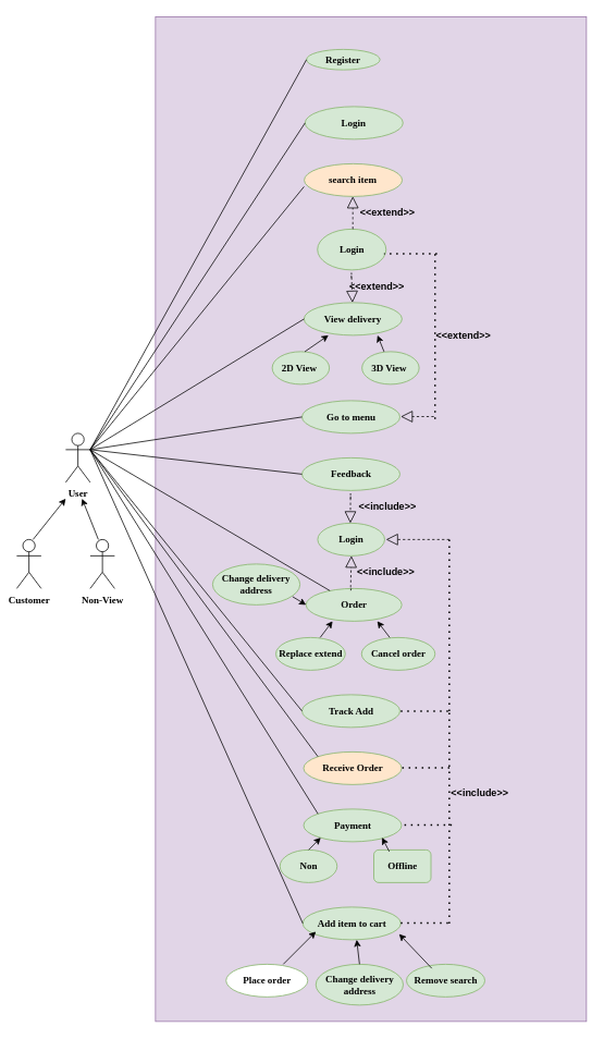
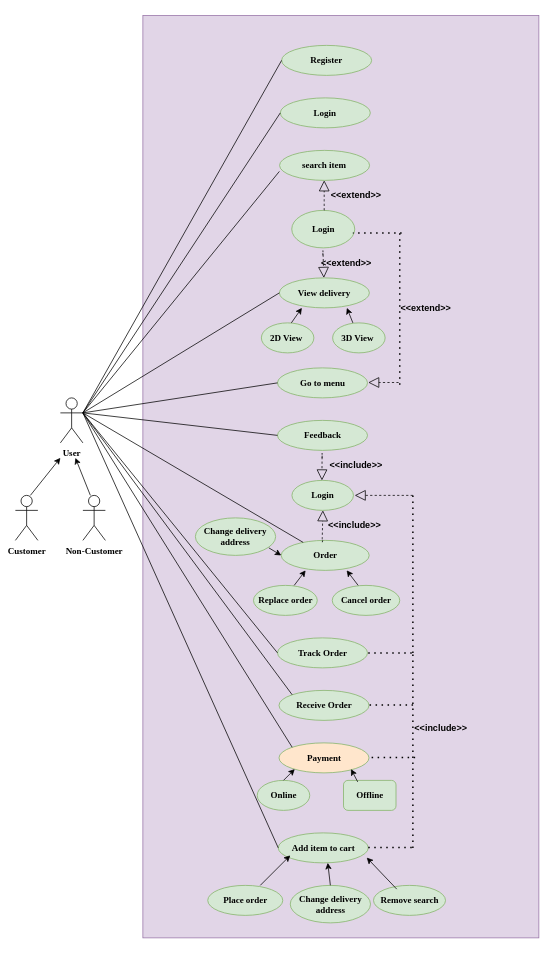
- <mxCell id="8" value="&lt;b&gt;&lt;font face=&quot;Lucida Console&quot;&gt;Register&lt;/font&gt;&lt;/b&gt;" style="ellipse;whiteSpace=wrap;html=1;fillColor=#d5e8d4;strokeColor=#82b366;" parent="1" vertex="1"><mxGeometry x="375" y="60" width="90" height="25" as="geometry" /></mxCell>
+ <mxCell id="8" value="&lt;b&gt;&lt;font face=&quot;Lucida Console&quot;&gt;Register&lt;/font&gt;&lt;/b&gt;" style="ellipse;whiteSpace=wrap;html=1;fillColor=#d5e8d4;strokeColor=#82b366;" parent="1" vertex="1"><mxGeometry x="375" y="60" width="120" height="40" as="geometry" /></mxCell>
- <mxCell id="34" value="&lt;font face=&quot;Lucida Console&quot;&gt;&lt;b&gt;search item&lt;/b&gt;&lt;/font&gt;" style="ellipse;whiteSpace=wrap;html=1;fillColor=#ffe6cc;strokeColor=#82b366;" parent="1" vertex="1"><mxGeometry x="372.25" y="200" width="120" height="40" as="geometry" /></mxCell>
+ <mxCell id="34" value="&lt;font face=&quot;Lucida Console&quot;&gt;&lt;b&gt;search item&lt;/b&gt;&lt;/font&gt;" style="ellipse;whiteSpace=wrap;html=1;fillColor=#d5e8d4;strokeColor=#82b366;" parent="1" vertex="1"><mxGeometry x="372.25" y="200" width="120" height="40" as="geometry" /></mxCell>
- <mxCell id="10" value="&lt;font face=&quot;Lucida Console&quot;&gt;&lt;b&gt;2D View&amp;nbsp;&lt;/b&gt;&lt;/font&gt;" style="ellipse;whiteSpace=wrap;html=1;fillColor=#d5e8d4;strokeColor=#82b366;" parent="1" vertex="1"><mxGeometry x="333" y="430" width="70" height="40" as="geometry" /></mxCell>
+ <mxCell id="10" value="&lt;font face=&quot;Lucida Console&quot;&gt;&lt;b&gt;2D View&amp;nbsp;&lt;/b&gt;&lt;/font&gt;" style="ellipse;whiteSpace=wrap;html=1;fillColor=#d5e8d4;strokeColor=#82b366;" parent="1" vertex="1"><mxGeometry x="348" y="430" width="70" height="40" as="geometry" /></mxCell>
- <mxCell id="5" value="&lt;b&gt;&lt;font face=&quot;Lucida Console&quot;&gt;Non-View&lt;/font&gt;&lt;/b&gt;" style="shape=umlActor;verticalLabelPosition=bottom;verticalAlign=top;html=1;outlineConnect=0;" parent="1" vertex="1"><mxGeometry x="110" y="660" width="30" height="60" as="geometry" /></mxCell>
+ <mxCell id="5" value="&lt;b&gt;&lt;font face=&quot;Lucida Console&quot;&gt;Non-Customer&lt;/font&gt;&lt;/b&gt;" style="shape=umlActor;verticalLabelPosition=bottom;verticalAlign=top;html=1;outlineConnect=0;" parent="1" vertex="1"><mxGeometry x="110" y="660" width="30" height="60" as="geometry" /></mxCell>
- <mxCell id="22" value="&lt;font face=&quot;Lucida Console&quot;&gt;&lt;b&gt;Replace extend&lt;/b&gt;&lt;/font&gt;" style="ellipse;whiteSpace=wrap;html=1;fillColor=#d5e8d4;strokeColor=#82b366;" parent="1" vertex="1"><mxGeometry x="337.5" y="780" width="85" height="40" as="geometry" /></mxCell>
+ <mxCell id="22" value="&lt;font face=&quot;Lucida Console&quot;&gt;&lt;b&gt;Replace order&lt;/b&gt;&lt;/font&gt;" style="ellipse;whiteSpace=wrap;html=1;fillColor=#d5e8d4;strokeColor=#82b366;" parent="1" vertex="1"><mxGeometry x="337.5" y="780" width="85" height="40" as="geometry" /></mxCell>
- <mxCell id="44" value="&lt;font face=&quot;Lucida Console&quot;&gt;&lt;b&gt;Track Add&lt;/b&gt;&lt;/font&gt;" style="ellipse;whiteSpace=wrap;html=1;fillColor=#d5e8d4;strokeColor=#82b366;" parent="1" vertex="1"><mxGeometry x="369.5" y="850" width="120" height="40" as="geometry" /></mxCell>
+ <mxCell id="44" value="&lt;font face=&quot;Lucida Console&quot;&gt;&lt;b&gt;Track Order&lt;/b&gt;&lt;/font&gt;" style="ellipse;whiteSpace=wrap;html=1;fillColor=#d5e8d4;strokeColor=#82b366;" parent="1" vertex="1"><mxGeometry x="369.5" y="850" width="120" height="40" as="geometry" /></mxCell>
- <mxCell id="45" value="&lt;font face=&quot;Lucida Console&quot;&gt;&lt;b&gt;Receive Order&lt;/b&gt;&lt;/font&gt;" style="ellipse;whiteSpace=wrap;html=1;fillColor=#ffe6cc;strokeColor=#82b366;" parent="1" vertex="1"><mxGeometry x="371.5" y="920" width="120" height="40" as="geometry" /></mxCell>
+ <mxCell id="45" value="&lt;font face=&quot;Lucida Console&quot;&gt;&lt;b&gt;Receive Order&lt;/b&gt;&lt;/font&gt;" style="ellipse;whiteSpace=wrap;html=1;fillColor=#d5e8d4;strokeColor=#82b366;" parent="1" vertex="1"><mxGeometry x="371.5" y="920" width="120" height="40" as="geometry" /></mxCell>
- <mxCell id="16" value="&lt;font face=&quot;Lucida Console&quot;&gt;&lt;b&gt;Payment&lt;/b&gt;&lt;/font&gt;" style="ellipse;whiteSpace=wrap;html=1;fillColor=#d5e8d4;strokeColor=#82b366;" parent="1" vertex="1"><mxGeometry x="371.5" y="990" width="120" height="40" as="geometry" /></mxCell>
+ <mxCell id="16" value="&lt;font face=&quot;Lucida Console&quot;&gt;&lt;b&gt;Payment&lt;/b&gt;&lt;/font&gt;" style="ellipse;whiteSpace=wrap;html=1;fillColor=#ffe6cc;strokeColor=#82b366;" parent="1" vertex="1"><mxGeometry x="371.5" y="990" width="120" height="40" as="geometry" /></mxCell>
- <mxCell id="18" value="&lt;font face=&quot;Lucida Console&quot;&gt;&lt;b&gt;Non&lt;/b&gt;&lt;/font&gt;" style="ellipse;whiteSpace=wrap;html=1;fillColor=#d5e8d4;strokeColor=#82b366;" parent="1" vertex="1"><mxGeometry x="342.5" y="1040" width="70" height="40" as="geometry" /></mxCell>
+ <mxCell id="18" value="&lt;font face=&quot;Lucida Console&quot;&gt;&lt;b&gt;Online&lt;/b&gt;&lt;/font&gt;" style="ellipse;whiteSpace=wrap;html=1;fillColor=#d5e8d4;strokeColor=#82b366;" parent="1" vertex="1"><mxGeometry x="342.5" y="1040" width="70" height="40" as="geometry" /></mxCell>
- <mxCell id="13" value="&lt;font face=&quot;Lucida Console&quot;&gt;&lt;b&gt;Place order&lt;/b&gt;&lt;/font&gt;" style="ellipse;whiteSpace=wrap;html=1;fillColor=#ffffff;strokeColor=#82b366;" parent="1" vertex="1"><mxGeometry x="276.5" y="1180" width="100" height="40" as="geometry" /></mxCell>
+ <mxCell id="13" value="&lt;font face=&quot;Lucida Console&quot;&gt;&lt;b&gt;Place order&lt;/b&gt;&lt;/font&gt;" style="ellipse;whiteSpace=wrap;html=1;fillColor=#d5e8d4;strokeColor=#82b366;" parent="1" vertex="1"><mxGeometry x="276.5" y="1180" width="100" height="40" as="geometry" /></mxCell>
